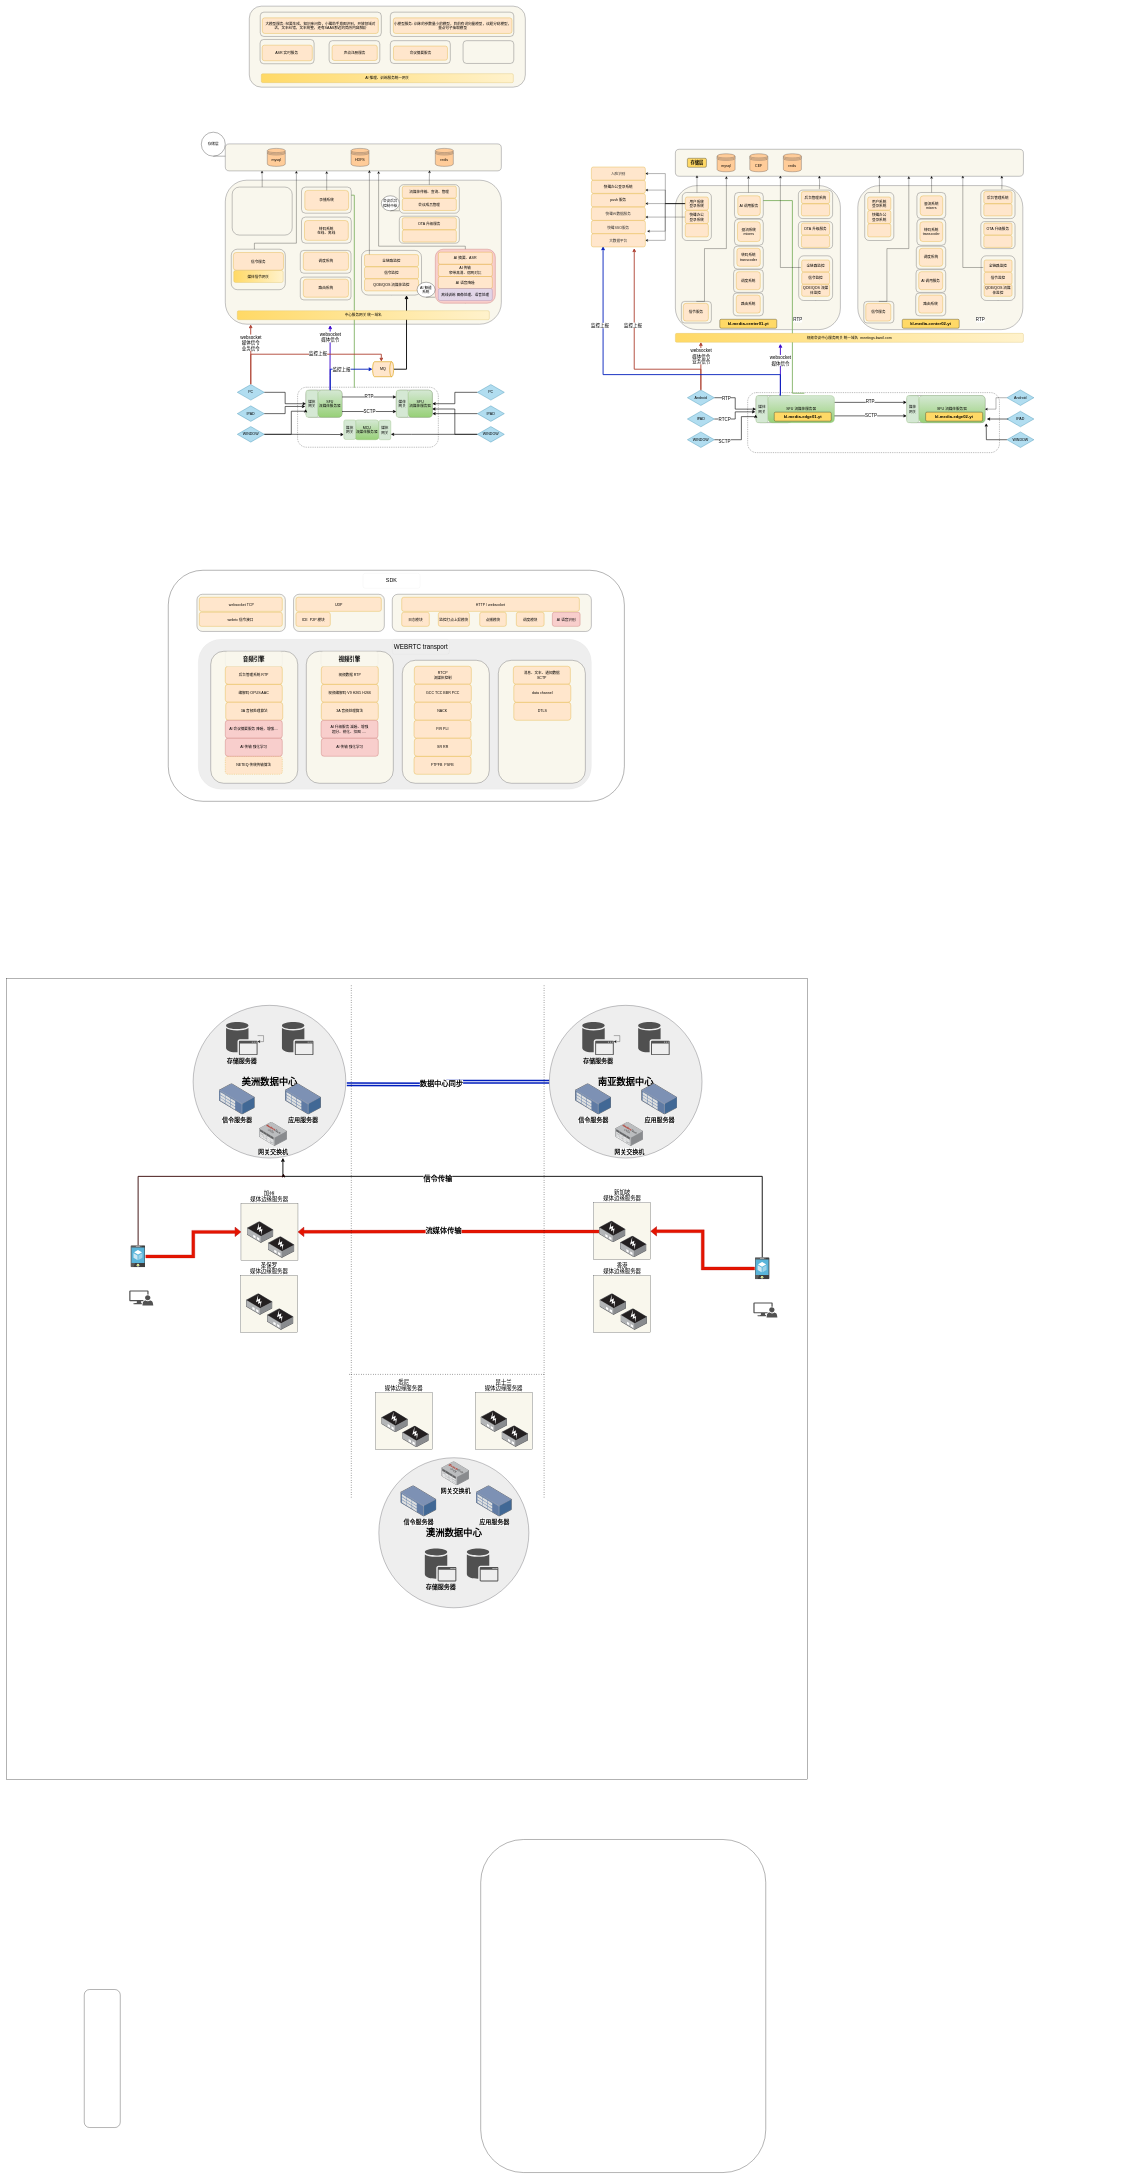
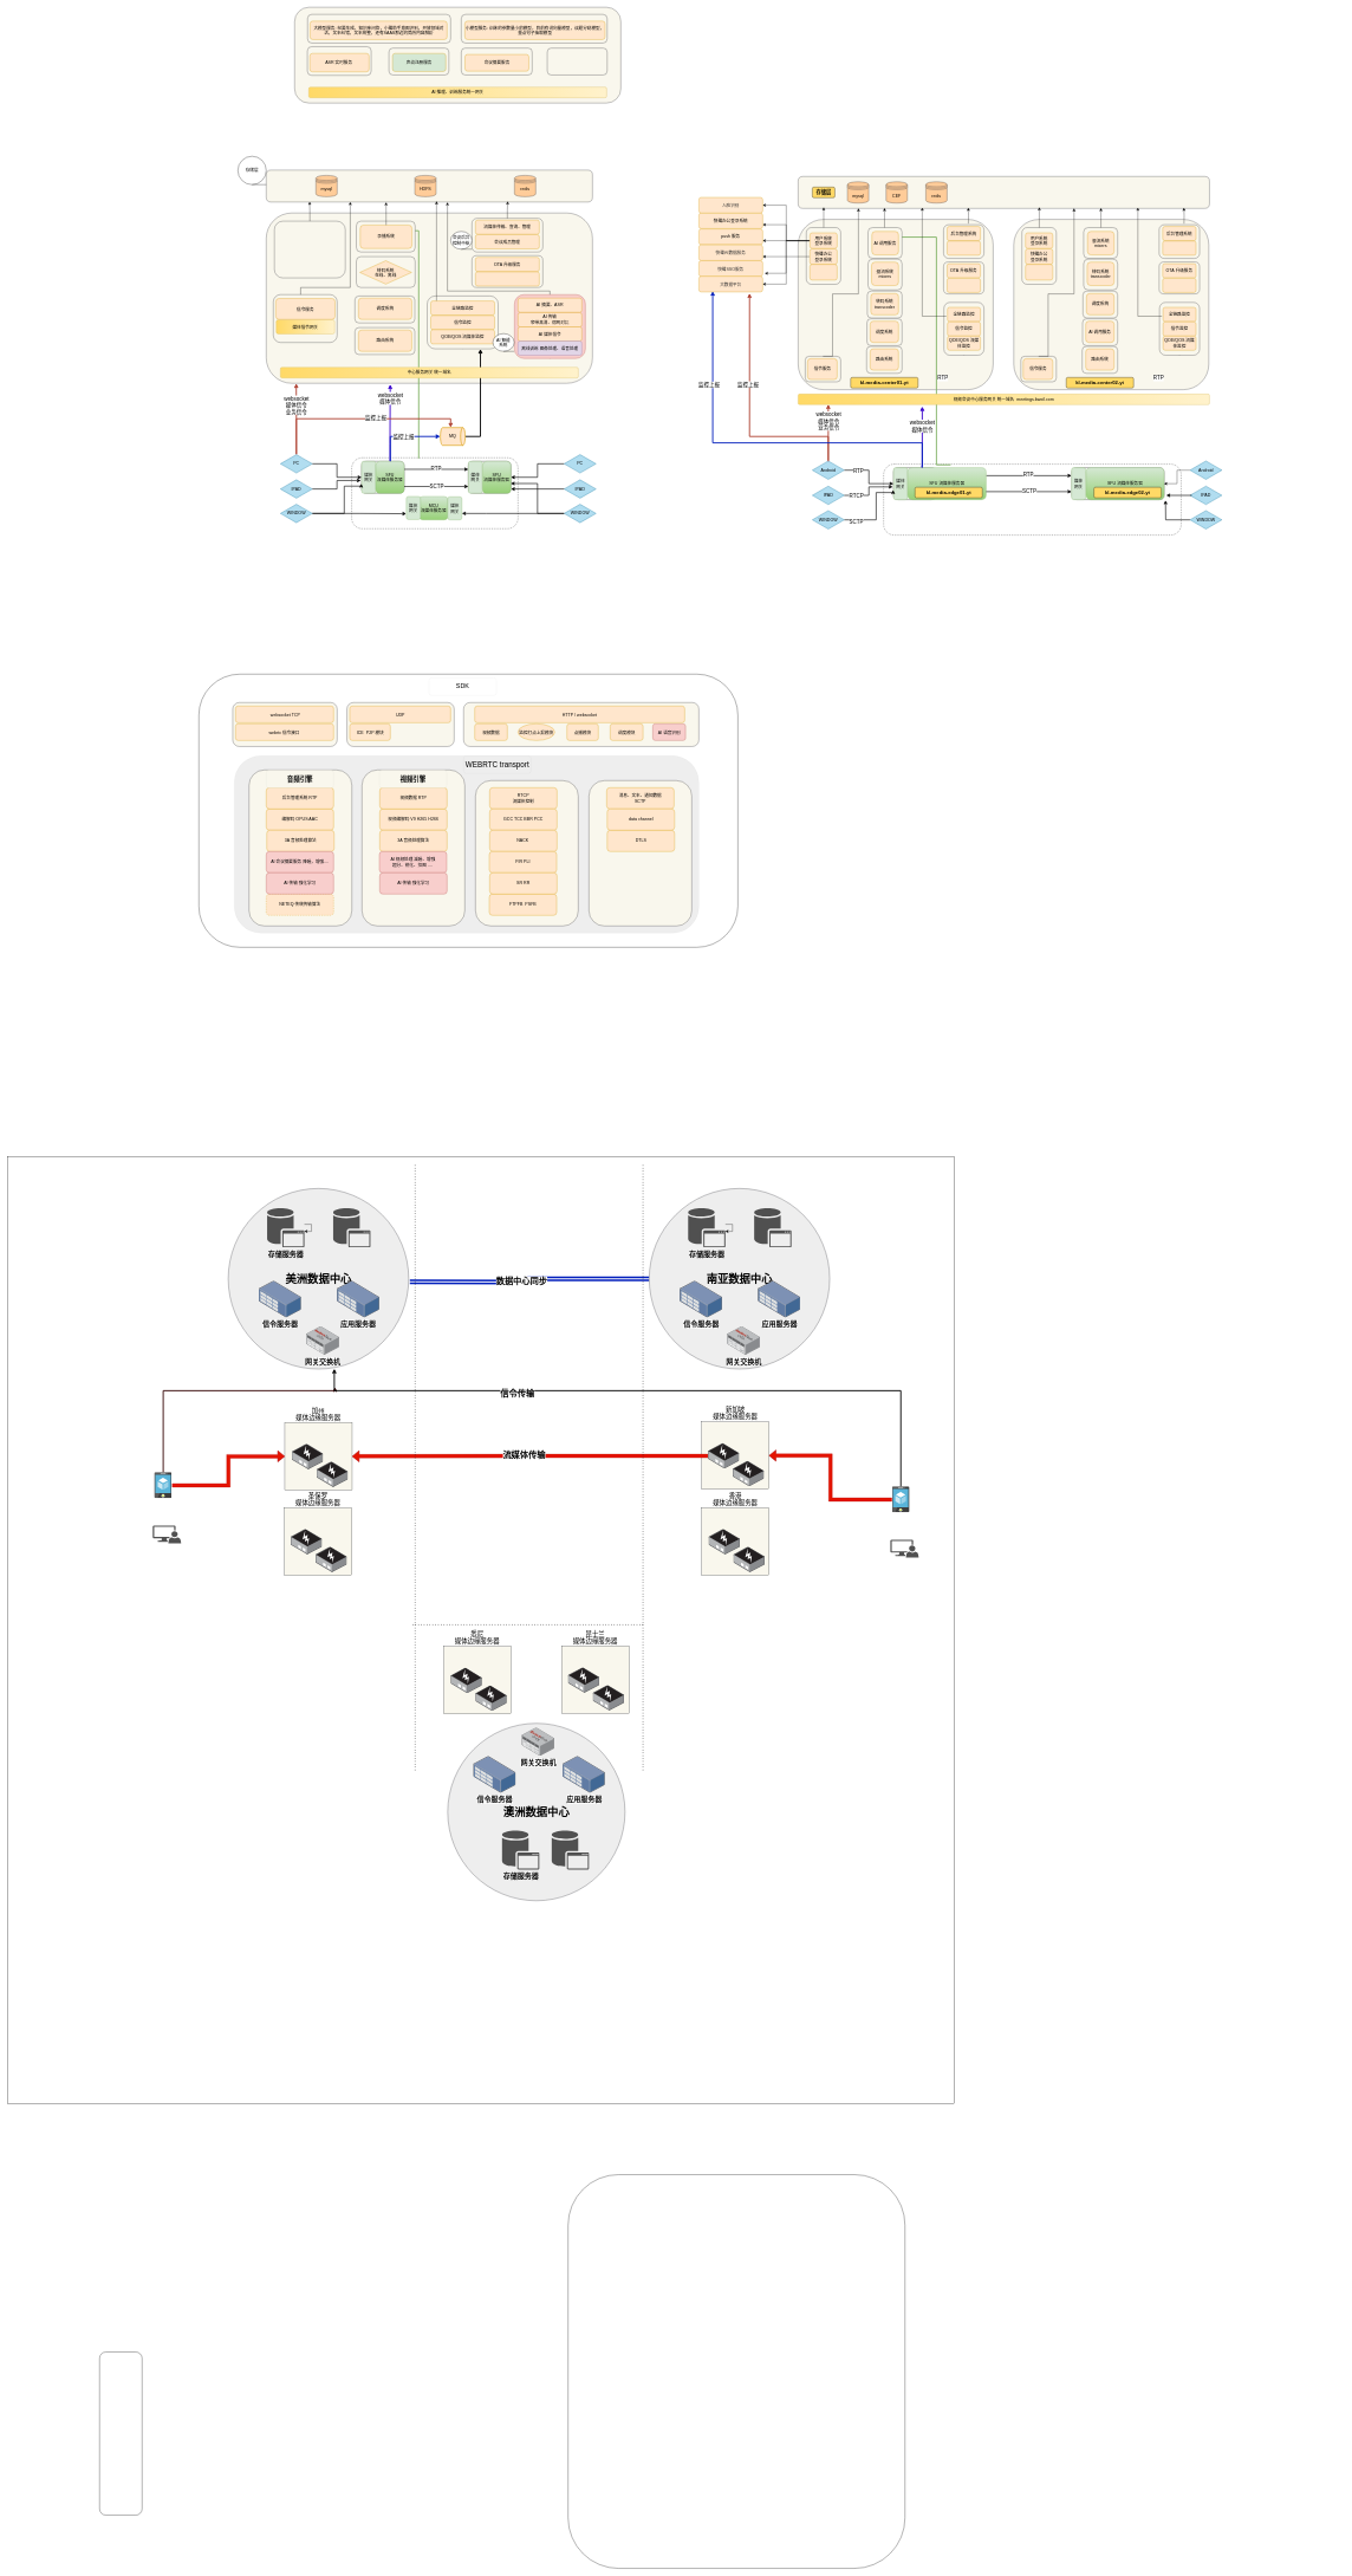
- <mxCell id="284" value="声纹注册服务" style="rounded=1;whiteSpace=wrap;html=1;fillColor=#ffe6cc;strokeColor=#d79b00;" vertex="1" parent="1"><mxGeometry x="1106" y="150" width="150.5" height="51" as="geometry" /></mxCell>
+ <mxCell id="284" value="声纹注册服务" style="rounded=1;whiteSpace=wrap;html=1;fillColor=#d5e8d4;strokeColor=#d79b00;" vertex="1" parent="1"><mxGeometry x="1106" y="150" width="150.5" height="51" as="geometry" /></mxCell>
- <mxCell id="174" value="转码系统&lt;br&gt;在线、离线" style="rounded=1;whiteSpace=wrap;html=1;fillColor=#ffe6cc;strokeColor=#d79b00;" parent="1" vertex="1"><mxGeometry x="1014" y="734.5" width="146" height="66" as="geometry" /></mxCell>
+ <mxCell id="174" value="转码系统&lt;br&gt;在线、离线" style="rhombus;whiteSpace=wrap;html=1;fillColor=#ffe6cc;strokeColor=#d79b00;" parent="1" vertex="1"><mxGeometry x="1014" y="734.5" width="146" height="66" as="geometry" /></mxCell>
- <mxCell id="37" value="AI 语音降噪" style="rounded=1;whiteSpace=wrap;html=1;fillColor=#ffe6cc;strokeColor=#d79b00;" parent="1" vertex="1"><mxGeometry x="1460" y="921" width="180" height="40" as="geometry" /></mxCell>
+ <mxCell id="37" value="AI 媒体信令" style="rounded=1;whiteSpace=wrap;html=1;fillColor=#ffe6cc;strokeColor=#d79b00;" parent="1" vertex="1"><mxGeometry x="1460" y="921" width="180" height="40" as="geometry" /></mxCell>
- <mxCell id="89" value="日志模块" style="rounded=1;whiteSpace=wrap;html=1;fillColor=#ffe6cc;strokeColor=#d79b00;" parent="1" vertex="1"><mxGeometry x="1338" y="2040" width="92" height="47" as="geometry" /></mxCell>
+ <mxCell id="89" value="视频数据" style="rounded=1;whiteSpace=wrap;html=1;fillColor=#ffe6cc;strokeColor=#d79b00;" parent="1" vertex="1"><mxGeometry x="1338" y="2040" width="92" height="47" as="geometry" /></mxCell>
- <mxCell id="90" value="监控打点上报模块" style="rounded=1;whiteSpace=wrap;html=1;fillColor=#ffe6cc;strokeColor=#d79b00;" parent="1" vertex="1"><mxGeometry x="1460" y="2040" width="103.5" height="47" as="geometry" /></mxCell>
+ <mxCell id="90" value="监控打点上报模块" style="ellipse;whiteSpace=wrap;html=1;fillColor=#ffe6cc;strokeColor=#d79b00;" parent="1" vertex="1"><mxGeometry x="1460" y="2040" width="103.5" height="47" as="geometry" /></mxCell>
- <mxCell id="84" value="AI 升级服务 减噪、增强&lt;br&gt;超分、锐化、扣图 ....&amp;nbsp;" style="rounded=1;whiteSpace=wrap;html=1;fillColor=#f8cecc;strokeColor=#b85450;" parent="1" vertex="1"><mxGeometry x="1069" y="2400" width="190" height="60" as="geometry" /></mxCell>
+ <mxCell id="84" value="AI 视频处理 减噪、增强&lt;br&gt;超分、锐化、扣图 ....&amp;nbsp;" style="rounded=1;whiteSpace=wrap;html=1;fillColor=#f8cecc;strokeColor=#b85450;" parent="1" vertex="1"><mxGeometry x="1069" y="2400" width="190" height="60" as="geometry" /></mxCell>
